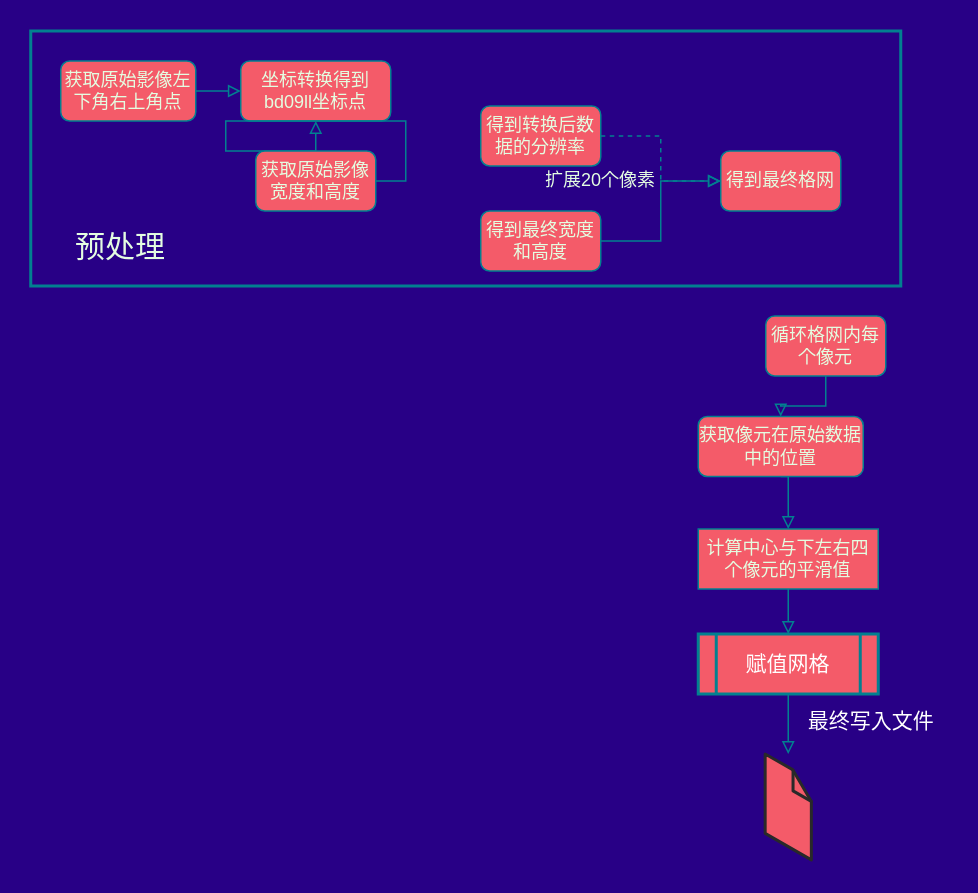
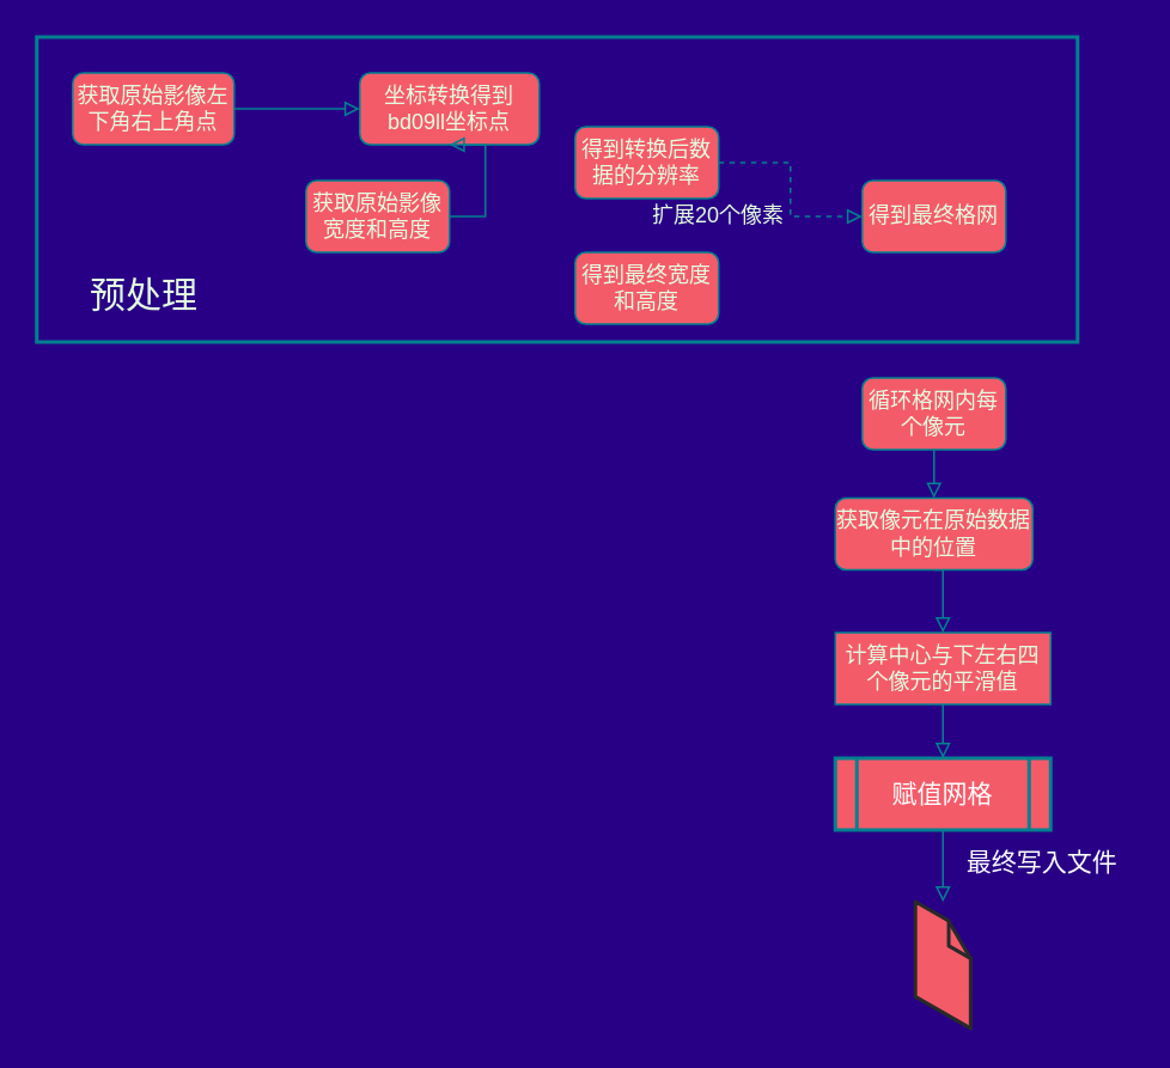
- <mxCell id="5" value="坐标转换得到bd09ll坐标点" style="rounded=1;whiteSpace=wrap;html=1;fontColor=#E4FDE1;fillColor=#F45B69;strokeColor=#028090;" vertex="1" parent="1"><mxGeometry x="160" y="40" width="100" height="40" as="geometry" /></mxCell>
+ <mxCell id="5" value="坐标转换得到bd09ll坐标点" style="rounded=1;whiteSpace=wrap;html=1;fontColor=#E4FDE1;fillColor=#F45B69;strokeColor=#028090;" vertex="1" parent="1"><mxGeometry x="200" y="40" width="100" height="40" as="geometry" /></mxCell>
- <mxCell id="10" style="edgeStyle=orthogonalEdgeStyle;rounded=0;orthogonalLoop=1;jettySize=auto;html=1;exitX=1;exitY=0.5;exitDx=0;exitDy=0;entryX=0;entryY=0.5;entryDx=0;entryDy=0;labelBackgroundColor=#114B5F;endArrow=block;endFill=0;strokeColor=#028090;fontColor=#E4FDE1;" edge="1" parent="1" source="11" target="13"><mxGeometry relative="1" as="geometry" /></mxCell>
- <mxCell id="15" value="循环格网内每个像元" style="rounded=1;whiteSpace=wrap;html=1;fontColor=#E4FDE1;fillColor=#F45B69;strokeColor=#028090;" vertex="1" parent="1"><mxGeometry x="510" y="210" width="80" height="40" as="geometry" /></mxCell>
+ <mxCell id="15" value="循环格网内每个像元" style="rounded=1;whiteSpace=wrap;html=1;fontColor=#E4FDE1;fillColor=#F45B69;strokeColor=#028090;" vertex="1" parent="1"><mxGeometry x="480" y="210" width="80" height="40" as="geometry" /></mxCell>
